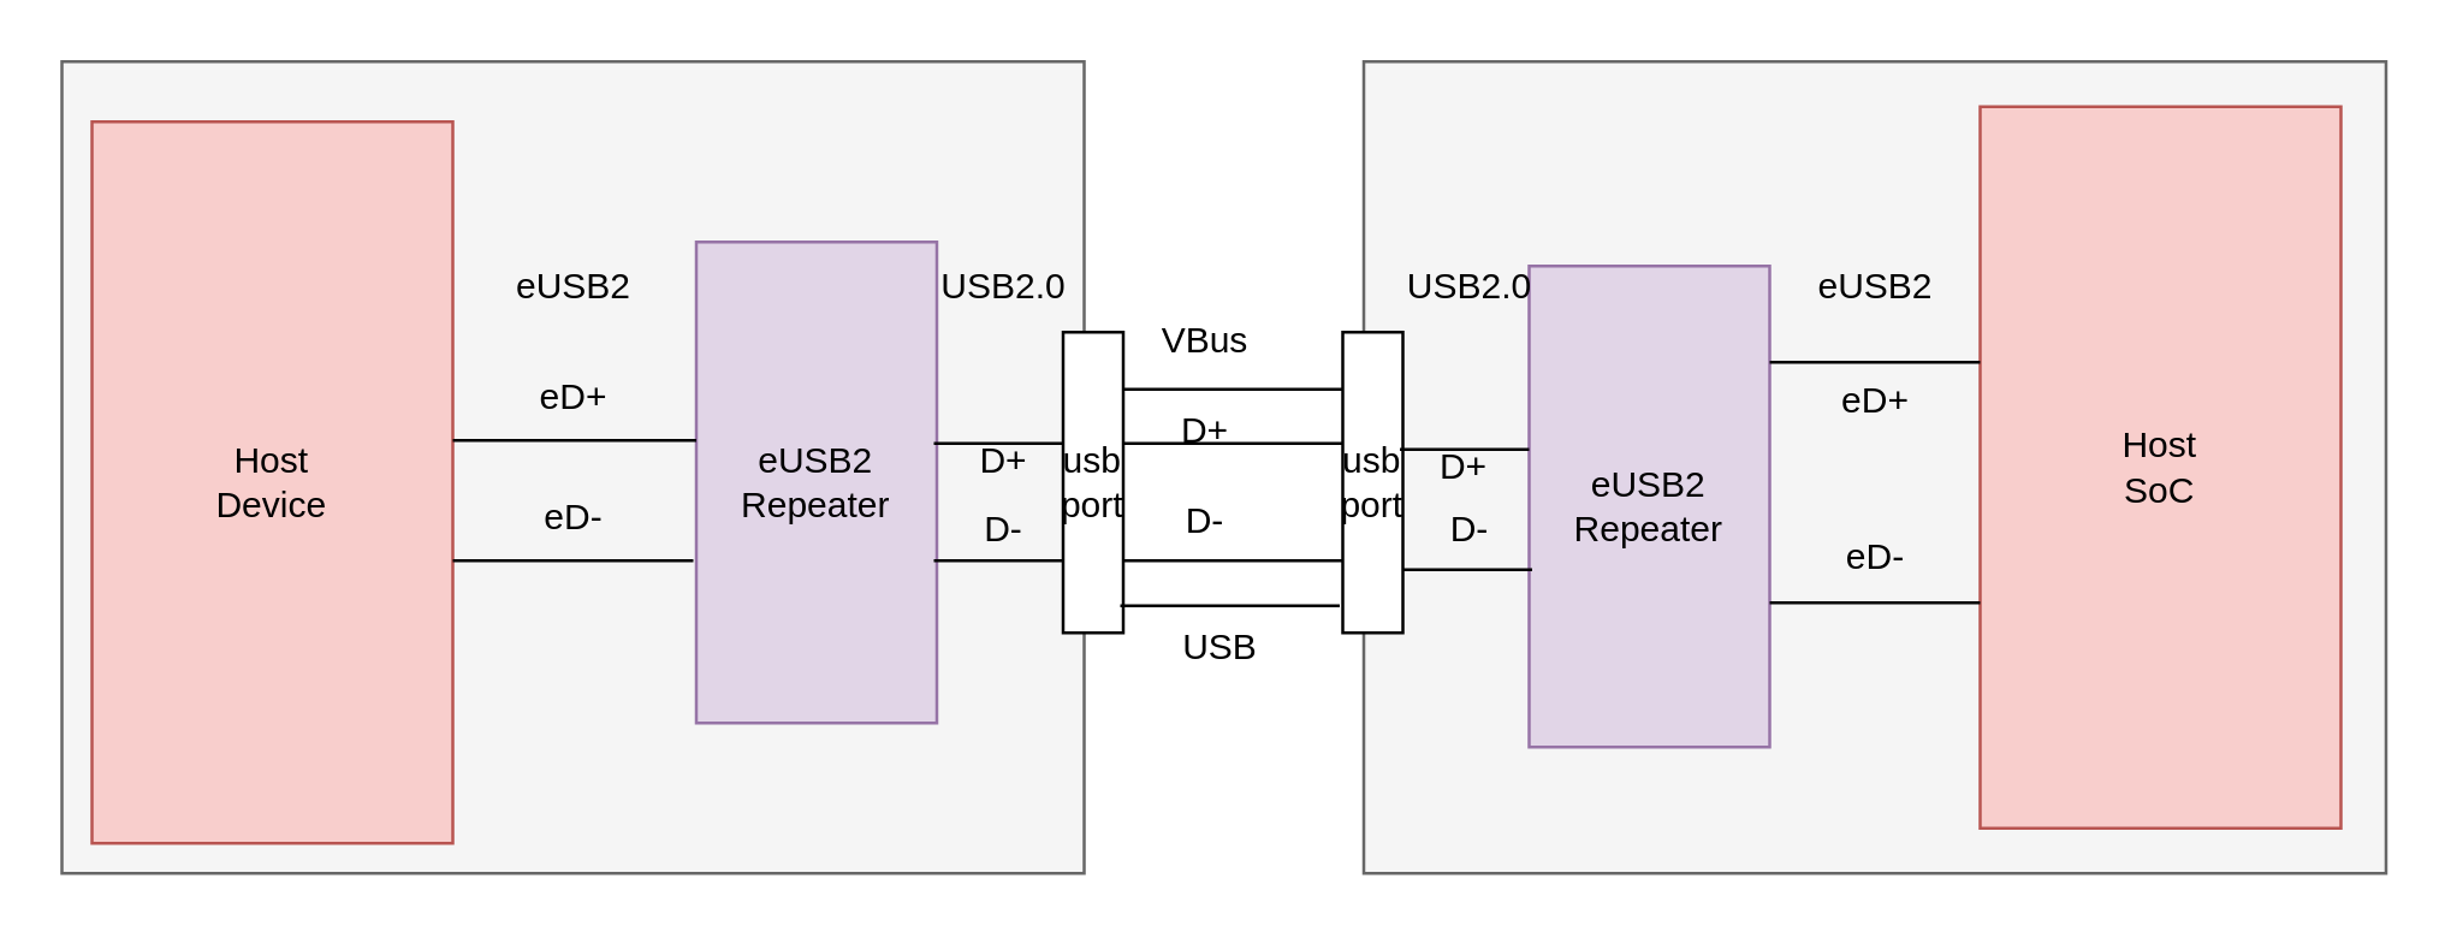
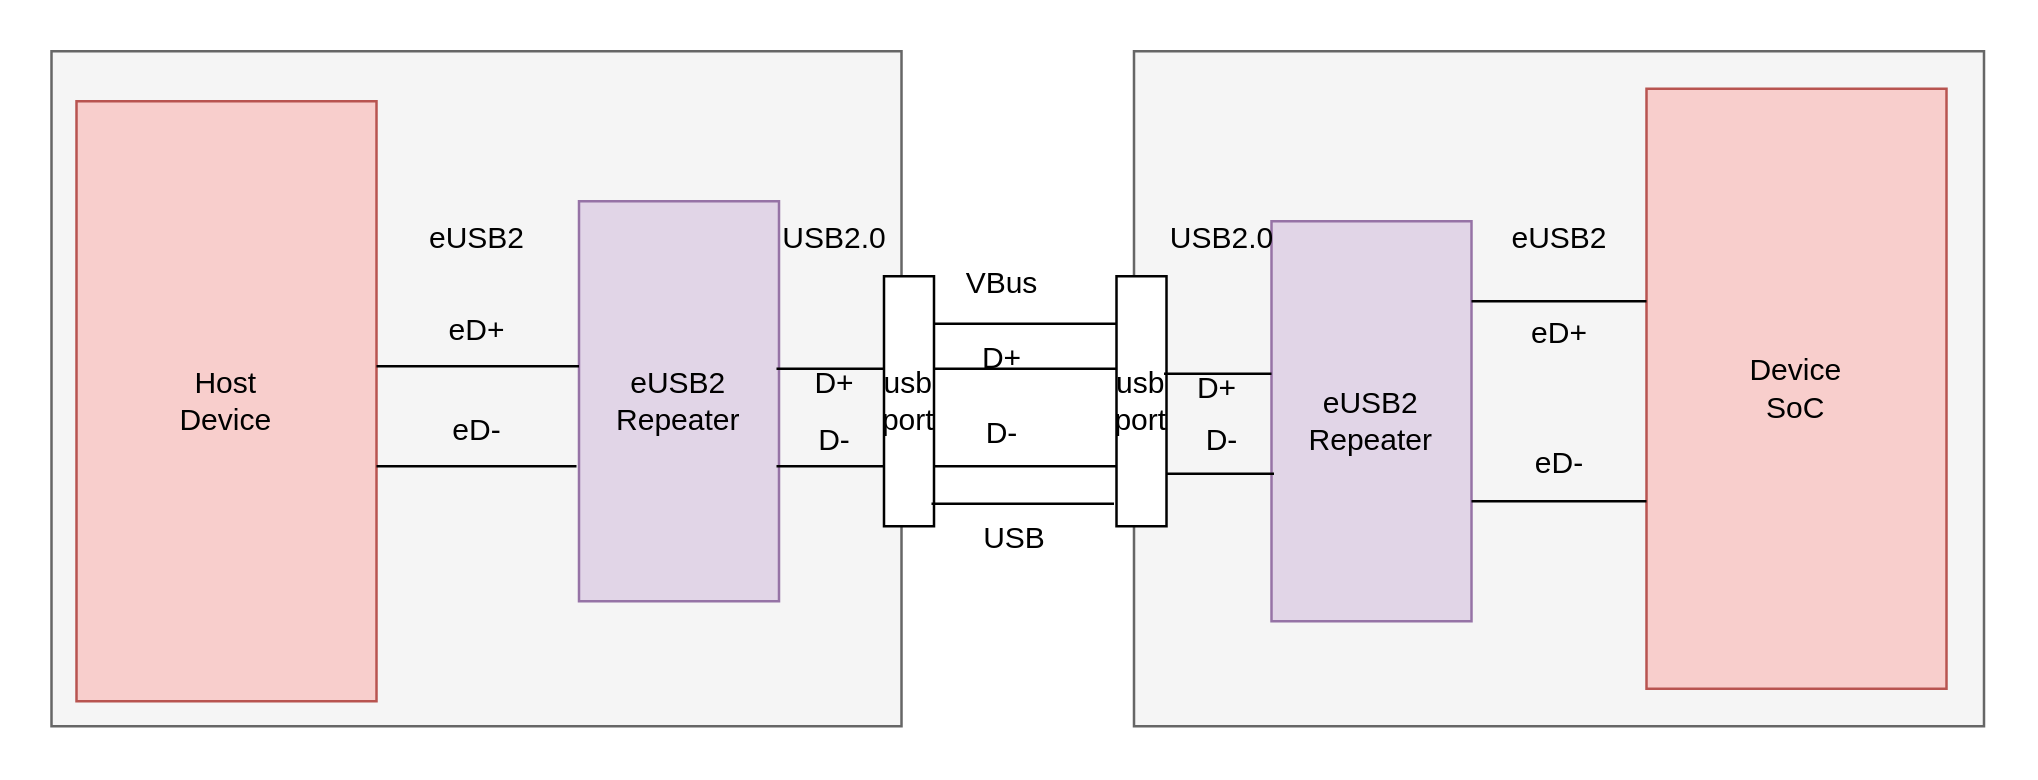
- <mxCell id="16" value="Host&lt;br&gt;SoC" style="rounded=0;whiteSpace=wrap;html=1;fillColor=#f8cecc;strokeColor=#b85450;" vertex="1" parent="1"><mxGeometry x="658" y="35" width="120" height="240" as="geometry" /></mxCell>
+ <mxCell id="16" value="Device&lt;br&gt;SoC" style="rounded=0;whiteSpace=wrap;html=1;fillColor=#f8cecc;strokeColor=#b85450;" vertex="1" parent="1"><mxGeometry x="658" y="35" width="120" height="240" as="geometry" /></mxCell>
